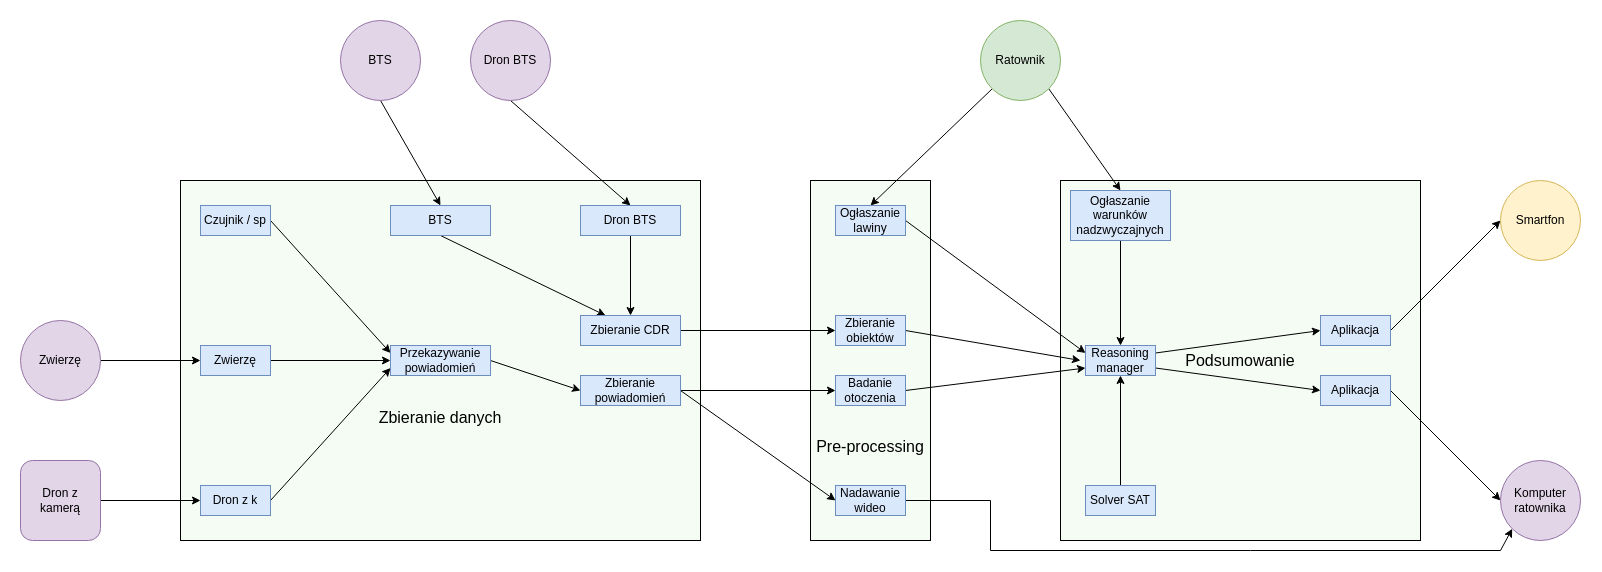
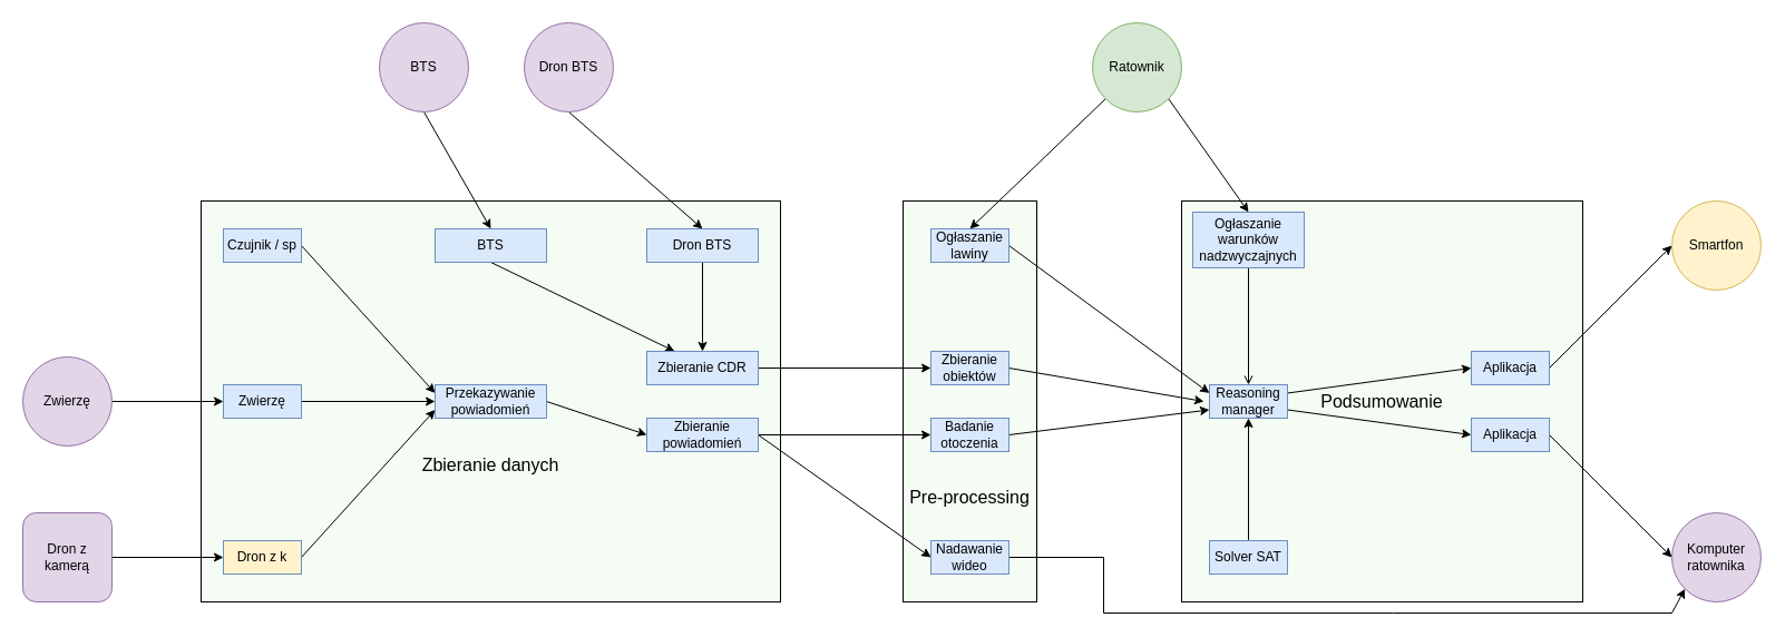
- <mxCell id="50" style="edgeStyle=none;rounded=0;orthogonalLoop=1;jettySize=auto;html=1;exitX=0.5;exitY=1;exitDx=0;exitDy=0;entryX=0.5;entryY=0;entryDx=0;entryDy=0;" edge="1" parent="1" source="51" target="43"><mxGeometry relative="1" as="geometry" /></mxCell>
+ <mxCell id="50" style="edgeStyle=none;rounded=0;orthogonalLoop=1;jettySize=auto;html=1;exitX=0.5;exitY=1;exitDx=0;exitDy=0;entryX=0.5;entryY=0;entryDx=0;entryDy=0;endArrow=open;" edge="1" parent="1" source="51" target="43"><mxGeometry relative="1" as="geometry" /></mxCell>
- <mxCell id="23" value="Dron z k" style="rounded=0;whiteSpace=wrap;html=1;strokeColor=#6c8ebf;fillColor=#dae8fc;" vertex="1" parent="1"><mxGeometry x="200" y="485" width="70" height="30" as="geometry" /></mxCell>
+ <mxCell id="23" value="Dron z k" style="rounded=0;whiteSpace=wrap;html=1;strokeColor=#6c8ebf;fillColor=#fff2cc;" vertex="1" parent="1"><mxGeometry x="200" y="485" width="70" height="30" as="geometry" /></mxCell>
